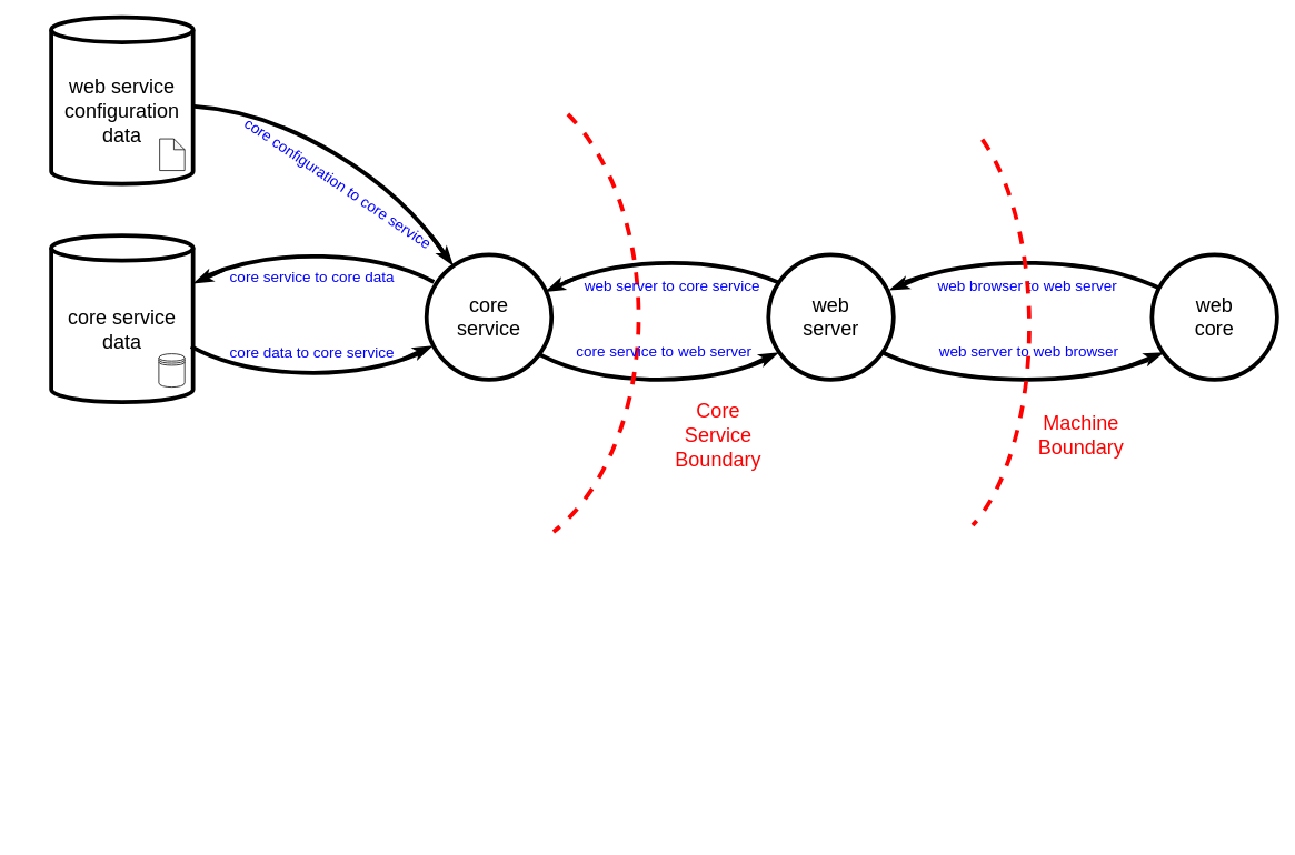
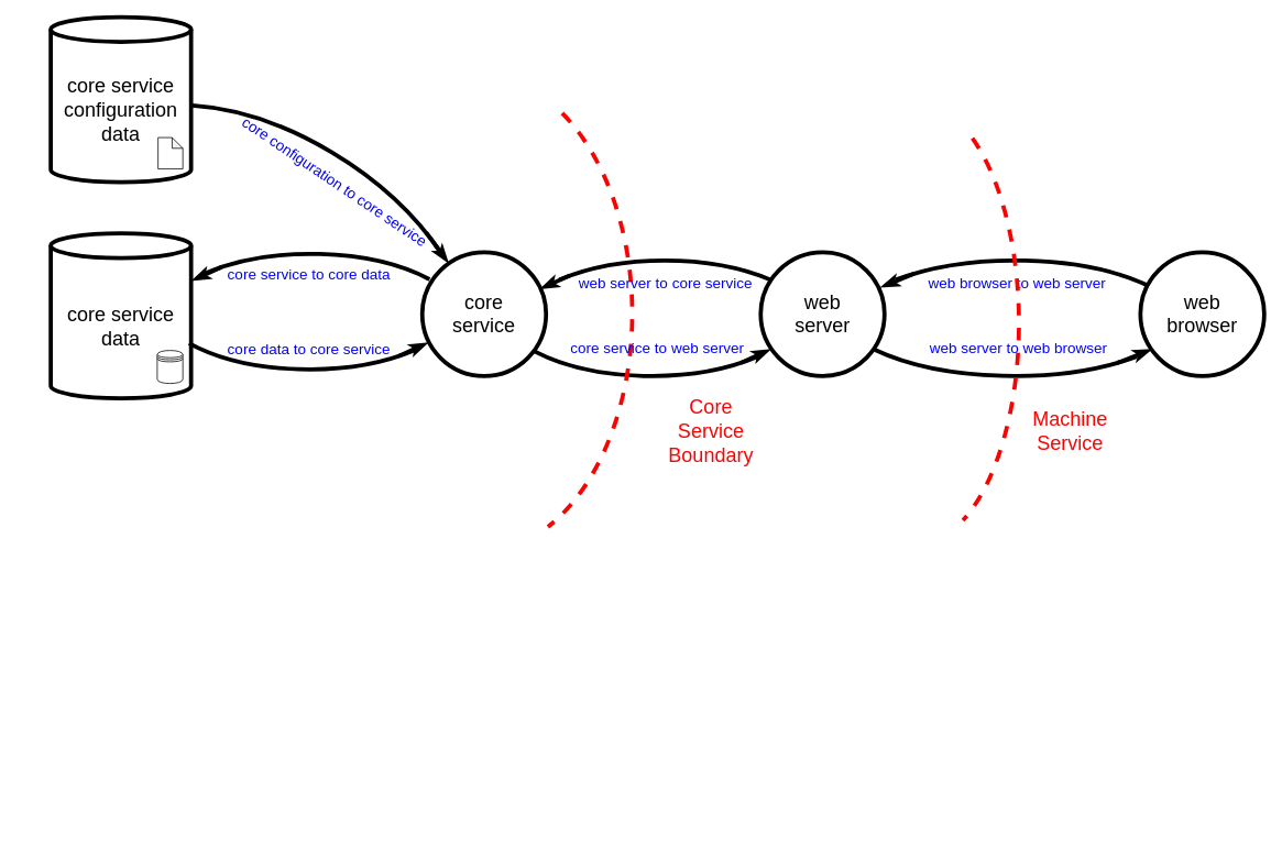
- <mxCell id="2" value="&lt;font style=&quot;font-size: 24px;&quot;&gt;web service&lt;br&gt;configuration&lt;br&gt;data&lt;br&gt;&lt;/font&gt;" style="shape=cylinder3;whiteSpace=wrap;html=1;boundedLbl=1;backgroundOutline=1;size=15;strokeWidth=5;fillColor=none;" vertex="1" parent="1"><mxGeometry x="33" y="20" width="170" height="200" as="geometry" /></mxCell>
+ <mxCell id="2" value="&lt;font style=&quot;font-size: 24px;&quot;&gt;core service&lt;br&gt;configuration&lt;br&gt;data&lt;br&gt;&lt;/font&gt;" style="shape=cylinder3;whiteSpace=wrap;html=1;boundedLbl=1;backgroundOutline=1;size=15;strokeWidth=5;fillColor=none;" vertex="1" parent="1"><mxGeometry x="33" y="20" width="170" height="200" as="geometry" /></mxCell>
- <mxCell id="30" value="&lt;font style=&quot;font-size: 24px;&quot;&gt;web&lt;br&gt;core&lt;br&gt;&lt;/font&gt;" style="ellipse;whiteSpace=wrap;html=1;aspect=fixed;strokeWidth=5;fillColor=none;" vertex="1" parent="1"><mxGeometry x="1353" y="305" width="150" height="150" as="geometry" /></mxCell>
+ <mxCell id="30" value="&lt;font style=&quot;font-size: 24px;&quot;&gt;web&lt;br&gt;browser&lt;br&gt;&lt;/font&gt;" style="ellipse;whiteSpace=wrap;html=1;aspect=fixed;strokeWidth=5;fillColor=none;" vertex="1" parent="1"><mxGeometry x="1353" y="305" width="150" height="150" as="geometry" /></mxCell>
- <mxCell id="39" value="&lt;font style=&quot;font-size: 24px;&quot;&gt;&lt;font color=&quot;#ff0000&quot;&gt;Machine Boundary&lt;/font&gt;&lt;br&gt;&lt;/font&gt;" style="text;html=1;strokeColor=none;fillColor=none;align=center;verticalAlign=middle;whiteSpace=wrap;rounded=0;" vertex="1" parent="1"><mxGeometry x="1208.49" y="475" width="120" height="93.63" as="geometry" /></mxCell>
+ <mxCell id="39" value="&lt;font style=&quot;font-size: 24px;&quot;&gt;&lt;font color=&quot;#ff0000&quot;&gt;Machine Service&lt;/font&gt;&lt;br&gt;&lt;/font&gt;" style="text;html=1;strokeColor=none;fillColor=none;align=center;verticalAlign=middle;whiteSpace=wrap;rounded=0;" vertex="1" parent="1"><mxGeometry x="1208.49" y="475" width="120" height="93.63" as="geometry" /></mxCell>
